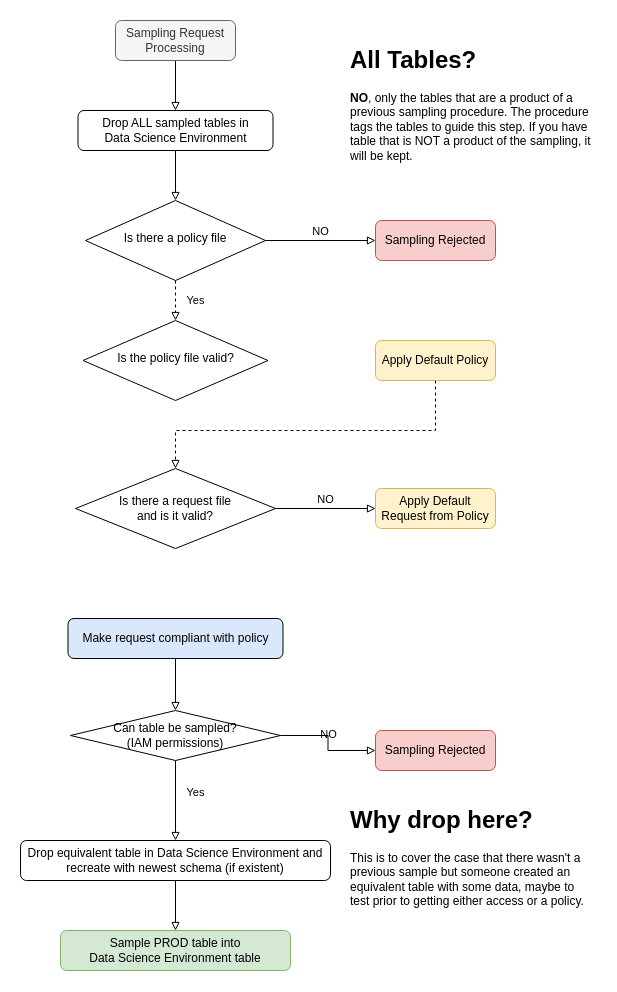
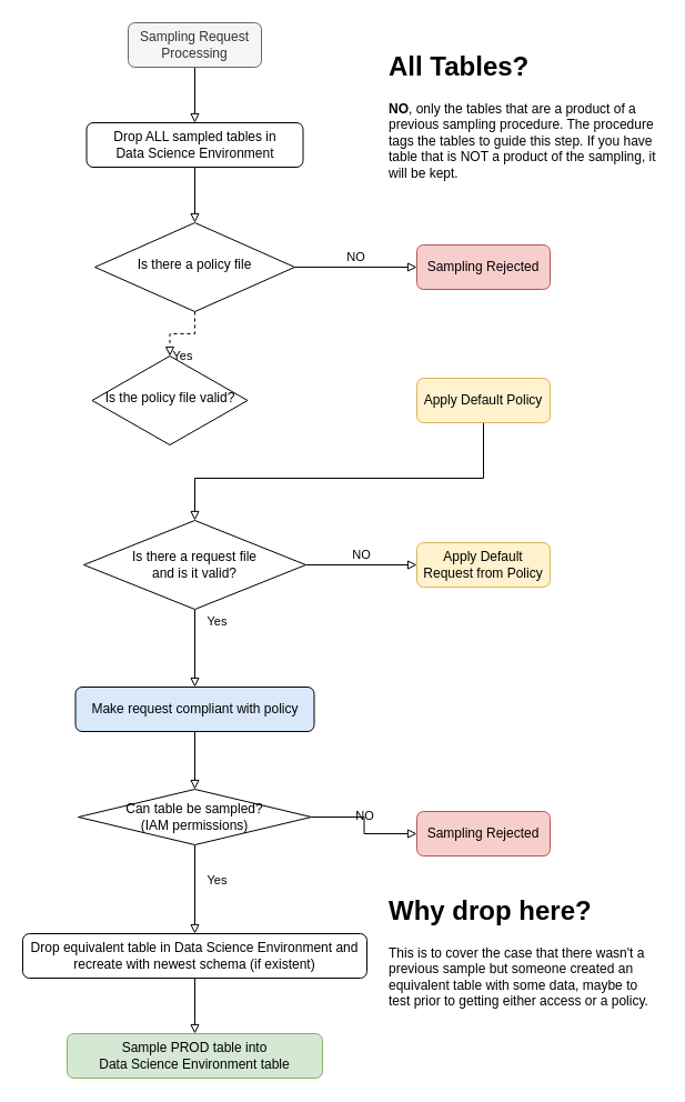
- <mxCell id="7" value="Is the policy file valid?" style="rhombus;whiteSpace=wrap;html=1;shadow=0;fontFamily=Helvetica;fontSize=12;align=center;strokeWidth=1;spacing=6;spacingTop=-4;labelBackgroundColor=none;" parent="1" vertex="1"><mxGeometry x="82.5" y="320" width="185" height="80" as="geometry" /></mxCell>
+ <mxCell id="7" value="Is the policy file valid?" style="rhombus;whiteSpace=wrap;html=1;shadow=0;fontFamily=Helvetica;fontSize=12;align=center;strokeWidth=1;spacing=6;spacingTop=-4;labelBackgroundColor=none;" parent="1" vertex="1"><mxGeometry x="82.5" y="320" width="140" height="80" as="geometry" /></mxCell>
- <mxCell id="9" style="edgeStyle=orthogonalEdgeStyle;rounded=0;orthogonalLoop=1;jettySize=auto;html=1;entryX=0.5;entryY=0;entryDx=0;entryDy=0;endArrow=block;endFill=0;endSize=6;labelBackgroundColor=none;dashed=1;" parent="1" source="10" target="12" edge="1"><mxGeometry relative="1" as="geometry"><Array as="points"><mxPoint x="435" y="430" /><mxPoint x="175" y="430" /></Array></mxGeometry></mxCell>
+ <mxCell id="9" style="edgeStyle=orthogonalEdgeStyle;rounded=0;orthogonalLoop=1;jettySize=auto;html=1;entryX=0.5;entryY=0;entryDx=0;entryDy=0;endArrow=block;endFill=0;endSize=6;labelBackgroundColor=none;" parent="1" source="10" target="12" edge="1"><mxGeometry relative="1" as="geometry"><Array as="points"><mxPoint x="435" y="430" /><mxPoint x="175" y="430" /></Array></mxGeometry></mxCell>
+ <mxCell id="11" value="Yes" style="edgeStyle=orthogonalEdgeStyle;rounded=0;orthogonalLoop=1;jettySize=auto;html=1;endArrow=block;endFill=0;align=center;labelPosition=right;verticalLabelPosition=middle;verticalAlign=middle;entryX=0.5;entryY=0;entryDx=0;entryDy=0;labelBackgroundColor=none;" parent="1" source="12" target="16" edge="1"><mxGeometry x="-0.692" y="20" relative="1" as="geometry"><mxPoint x="175" y="618" as="targetPoint" /><mxPoint as="offset" /></mxGeometry></mxCell>
